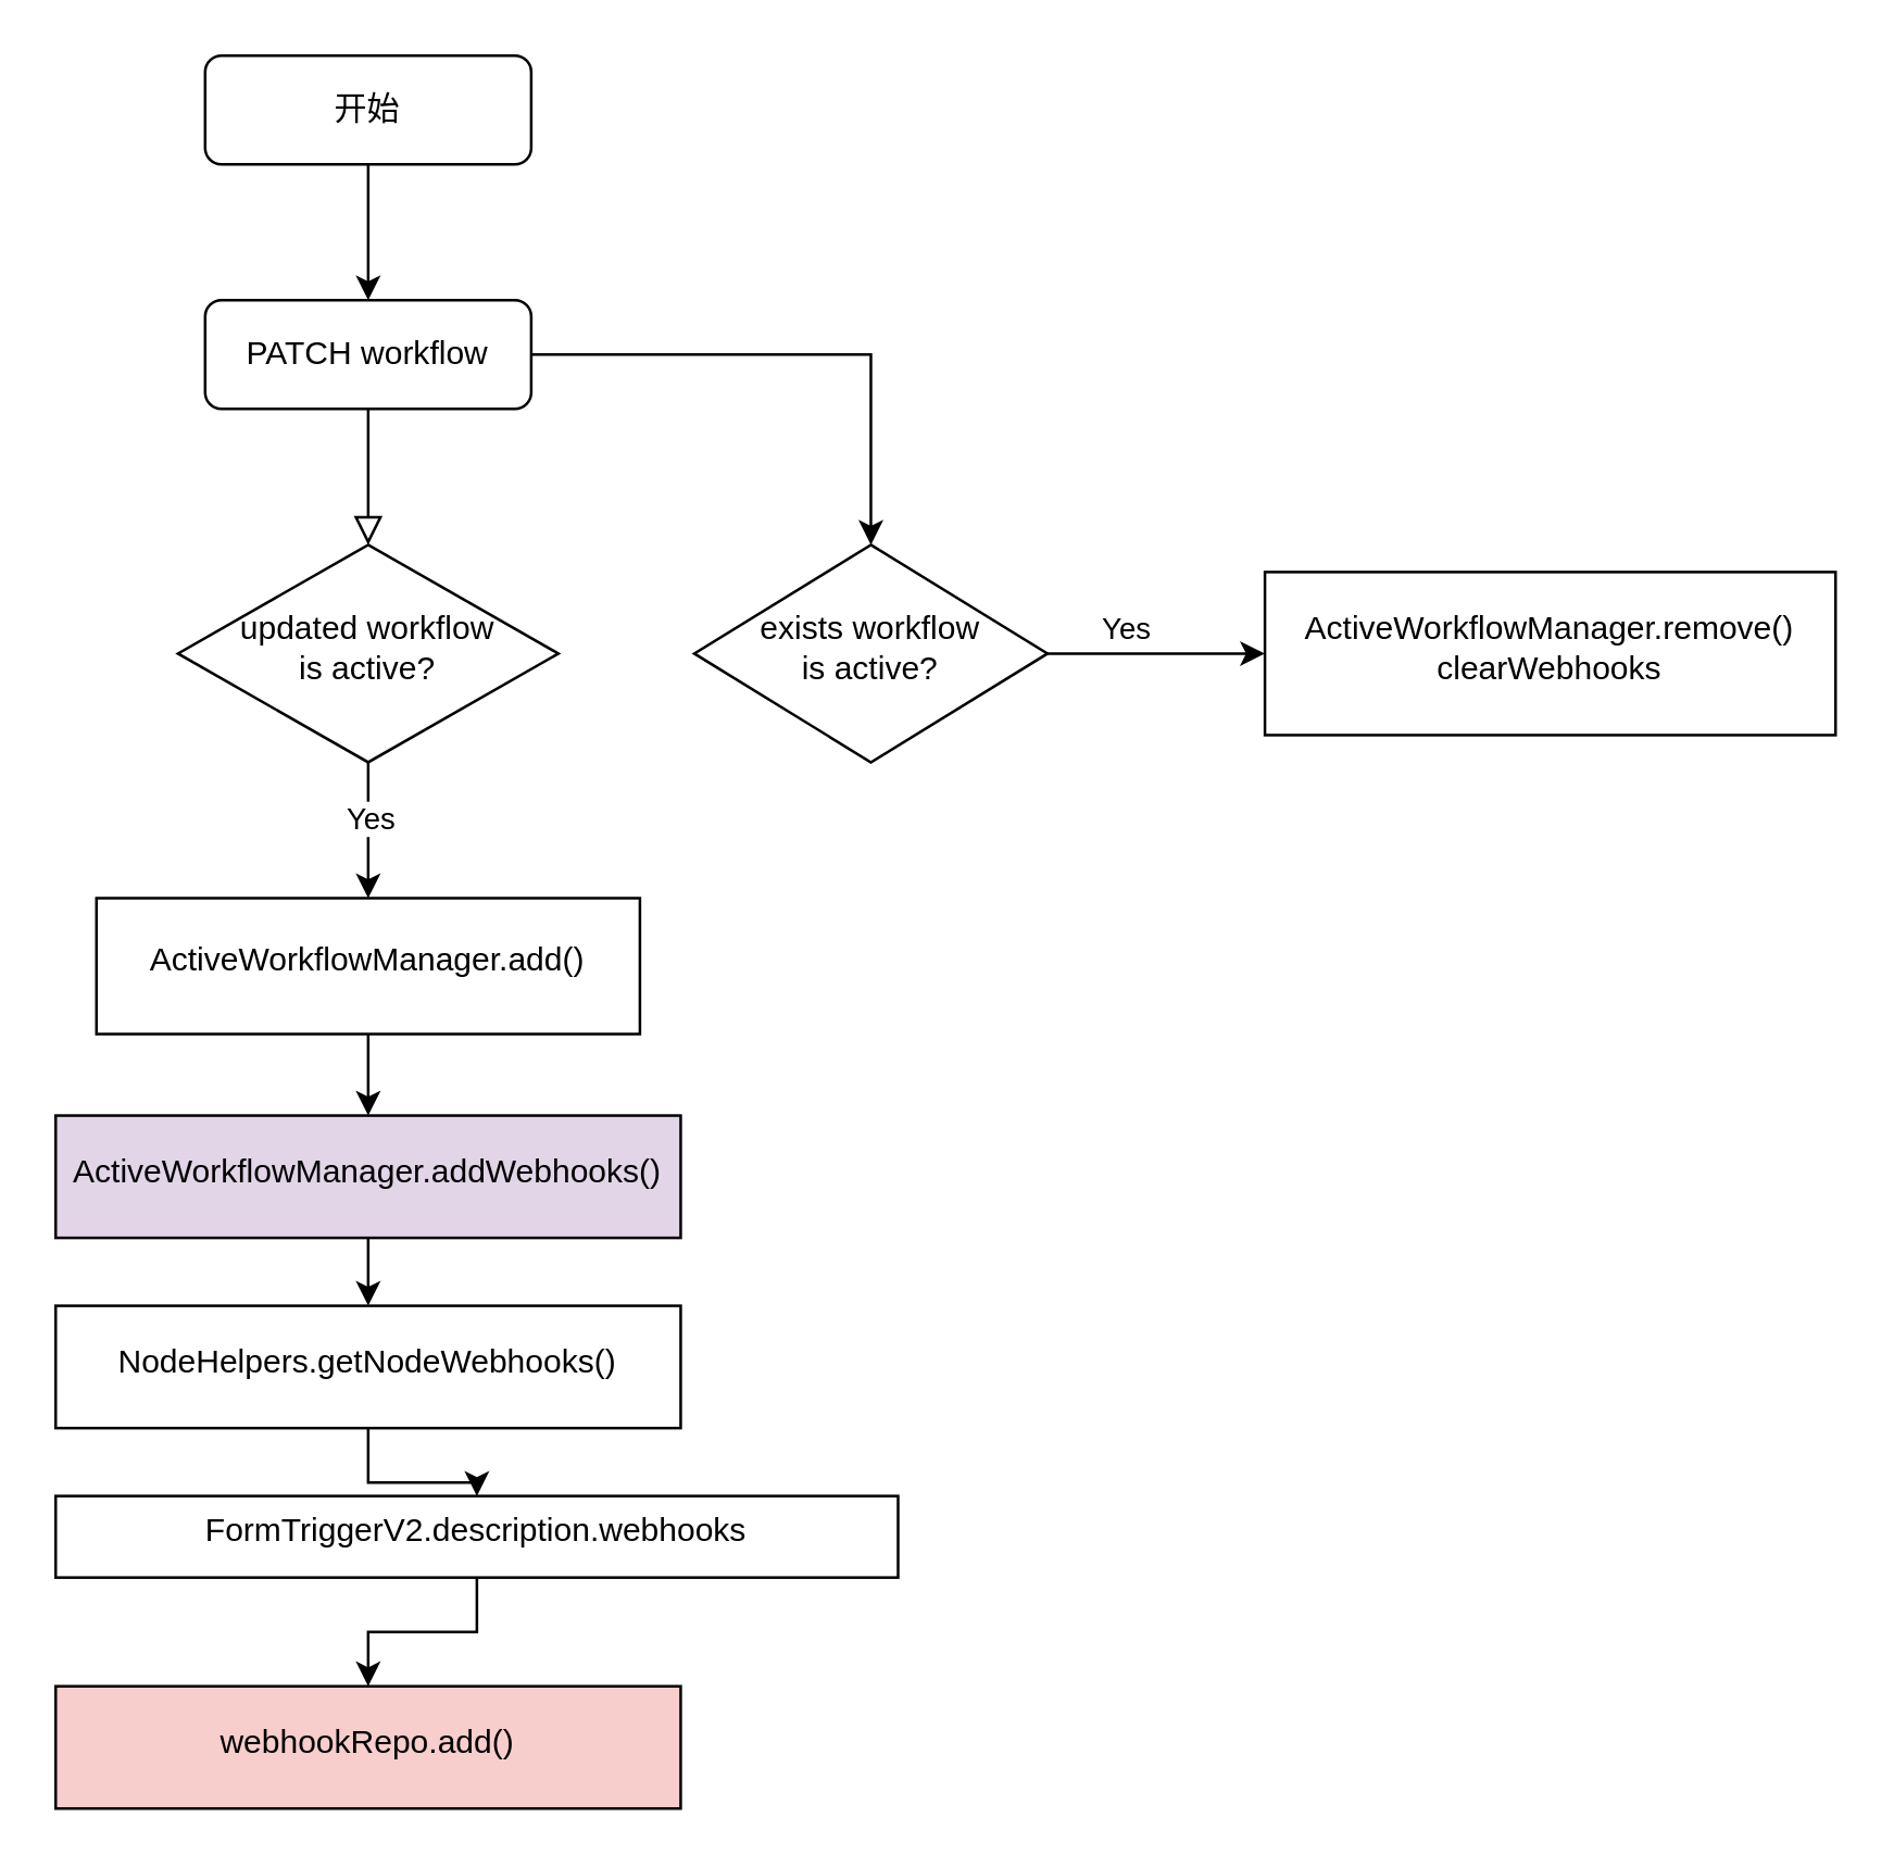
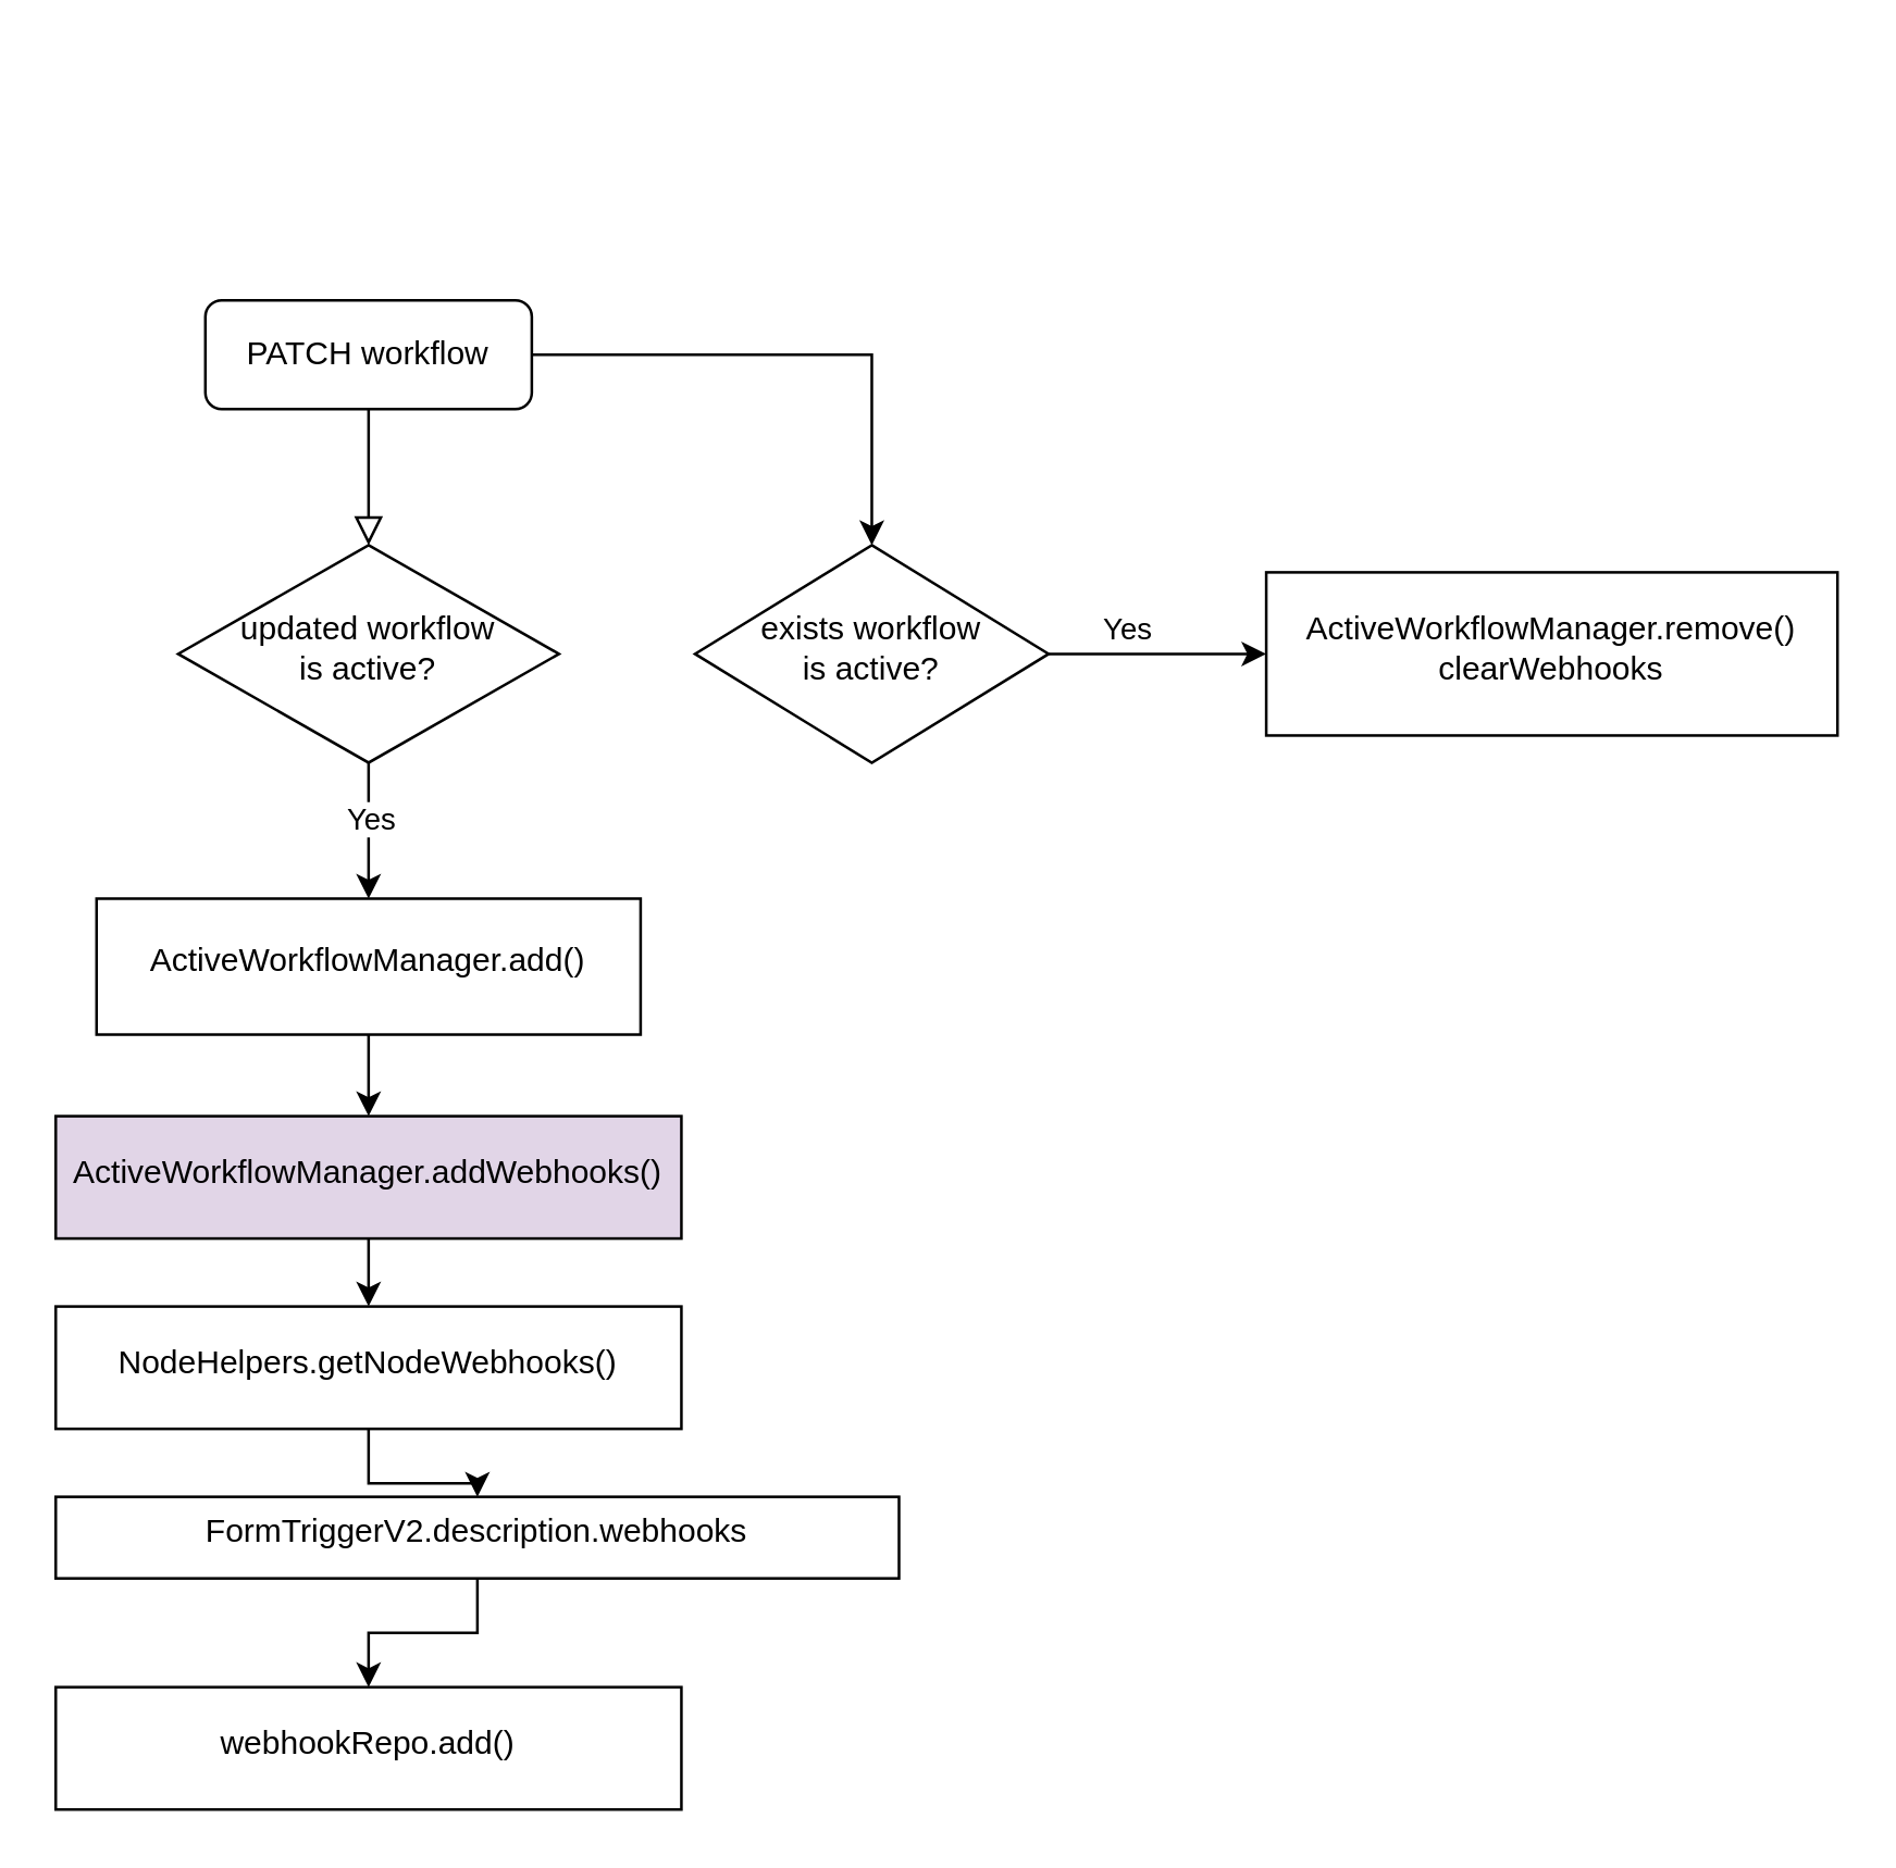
- <mxCell id="9" value="开始" style="rounded=1;whiteSpace=wrap;html=1;fontSize=12;glass=0;strokeWidth=1;shadow=0;" vertex="1" parent="1"><mxGeometry x="75" y="20" width="120" height="40" as="geometry" /></mxCell>
- <mxCell id="8" style="edgeStyle=orthogonalEdgeStyle;rounded=0;orthogonalLoop=1;jettySize=auto;html=1;exitX=0.5;exitY=1;exitDx=0;exitDy=0;entryX=0.5;entryY=0;entryDx=0;entryDy=0;" edge="1" parent="1" source="9" target="4"><mxGeometry relative="1" as="geometry" /></mxCell>
- <mxCell id="22" value="webhookRepo.add()" style="whiteSpace=wrap;html=1;shadow=0;strokeWidth=1;spacing=6;spacingTop=-4;fillColor=#f8cecc;" vertex="1" parent="1"><mxGeometry x="20" y="620" width="230" height="45" as="geometry" /></mxCell>
+ <mxCell id="22" value="webhookRepo.add()" style="whiteSpace=wrap;html=1;shadow=0;strokeWidth=1;spacing=6;spacingTop=-4;" vertex="1" parent="1"><mxGeometry x="20" y="620" width="230" height="45" as="geometry" /></mxCell>
